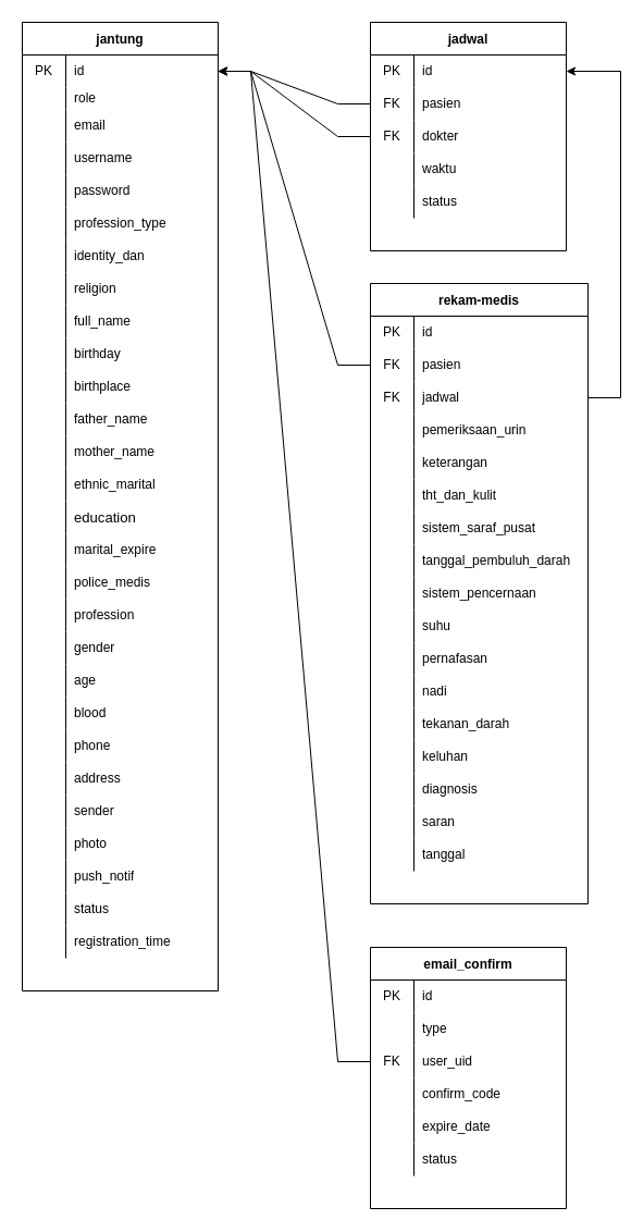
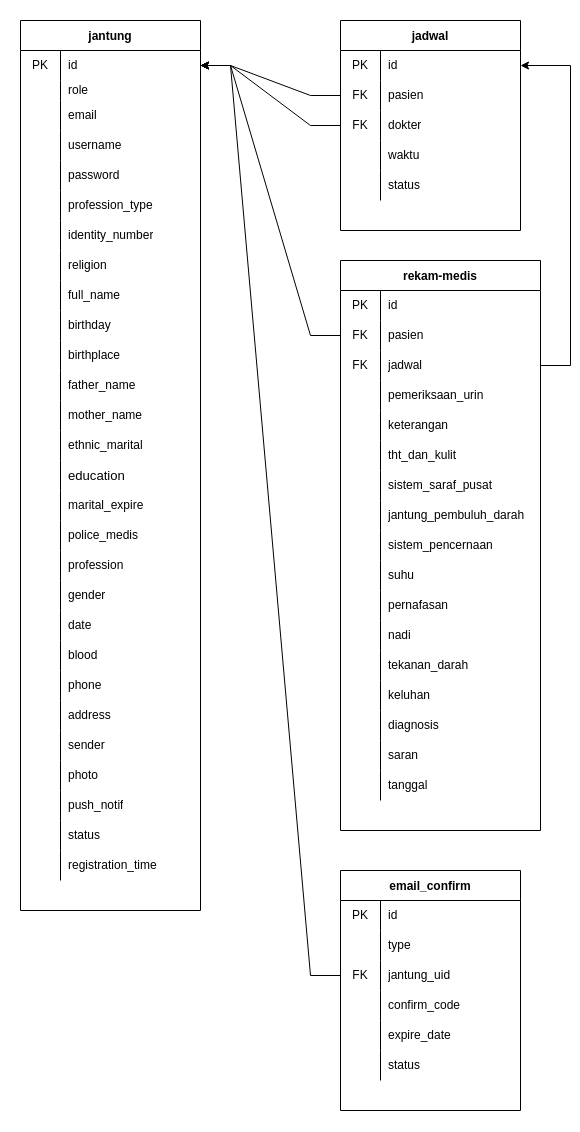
- <mxCell id="23" value="identity_dan" style="shape=partialRectangle;html=1;whiteSpace=wrap;connectable=0;fillColor=none;top=0;left=0;bottom=0;right=0;align=left;spacingLeft=6;overflow=hidden;" parent="21" vertex="1"><mxGeometry x="40" width="140" height="30" as="geometry"><mxRectangle width="140" height="30" as="alternateBounds" /></mxGeometry></mxCell>
+ <mxCell id="23" value="identity_number" style="shape=partialRectangle;html=1;whiteSpace=wrap;connectable=0;fillColor=none;top=0;left=0;bottom=0;right=0;align=left;spacingLeft=6;overflow=hidden;" parent="21" vertex="1"><mxGeometry x="40" width="140" height="30" as="geometry"><mxRectangle width="140" height="30" as="alternateBounds" /></mxGeometry></mxCell>
- <mxCell id="111" value="tanggal_pembuluh_darah" style="shape=partialRectangle;html=1;whiteSpace=wrap;connectable=0;fillColor=none;top=0;left=0;bottom=0;right=0;align=left;spacingLeft=6;overflow=hidden;" vertex="1" parent="109"><mxGeometry x="40" width="160" height="30" as="geometry"><mxRectangle width="160" height="30" as="alternateBounds" /></mxGeometry></mxCell>
+ <mxCell id="111" value="jantung_pembuluh_darah" style="shape=partialRectangle;html=1;whiteSpace=wrap;connectable=0;fillColor=none;top=0;left=0;bottom=0;right=0;align=left;spacingLeft=6;overflow=hidden;" vertex="1" parent="109"><mxGeometry x="40" width="160" height="30" as="geometry"><mxRectangle width="160" height="30" as="alternateBounds" /></mxGeometry></mxCell>
- <mxCell id="62" value="age" style="shape=partialRectangle;html=1;whiteSpace=wrap;connectable=0;fillColor=none;top=0;left=0;bottom=0;right=0;align=left;spacingLeft=6;overflow=hidden;" parent="60" vertex="1"><mxGeometry x="40" width="140" height="30" as="geometry"><mxRectangle width="140" height="30" as="alternateBounds" /></mxGeometry></mxCell>
+ <mxCell id="62" value="date" style="shape=partialRectangle;html=1;whiteSpace=wrap;connectable=0;fillColor=none;top=0;left=0;bottom=0;right=0;align=left;spacingLeft=6;overflow=hidden;" parent="60" vertex="1"><mxGeometry x="40" width="140" height="30" as="geometry"><mxRectangle width="140" height="30" as="alternateBounds" /></mxGeometry></mxCell>
- <mxCell id="164" value="user_uid" style="shape=partialRectangle;html=1;whiteSpace=wrap;connectable=0;fillColor=none;top=0;left=0;bottom=0;right=0;align=left;spacingLeft=6;overflow=hidden;" parent="162" vertex="1"><mxGeometry x="40" width="140" height="30" as="geometry"><mxRectangle width="140" height="30" as="alternateBounds" /></mxGeometry></mxCell>
+ <mxCell id="164" value="jantung_uid" style="shape=partialRectangle;html=1;whiteSpace=wrap;connectable=0;fillColor=none;top=0;left=0;bottom=0;right=0;align=left;spacingLeft=6;overflow=hidden;" parent="162" vertex="1"><mxGeometry x="40" width="140" height="30" as="geometry"><mxRectangle width="140" height="30" as="alternateBounds" /></mxGeometry></mxCell>
